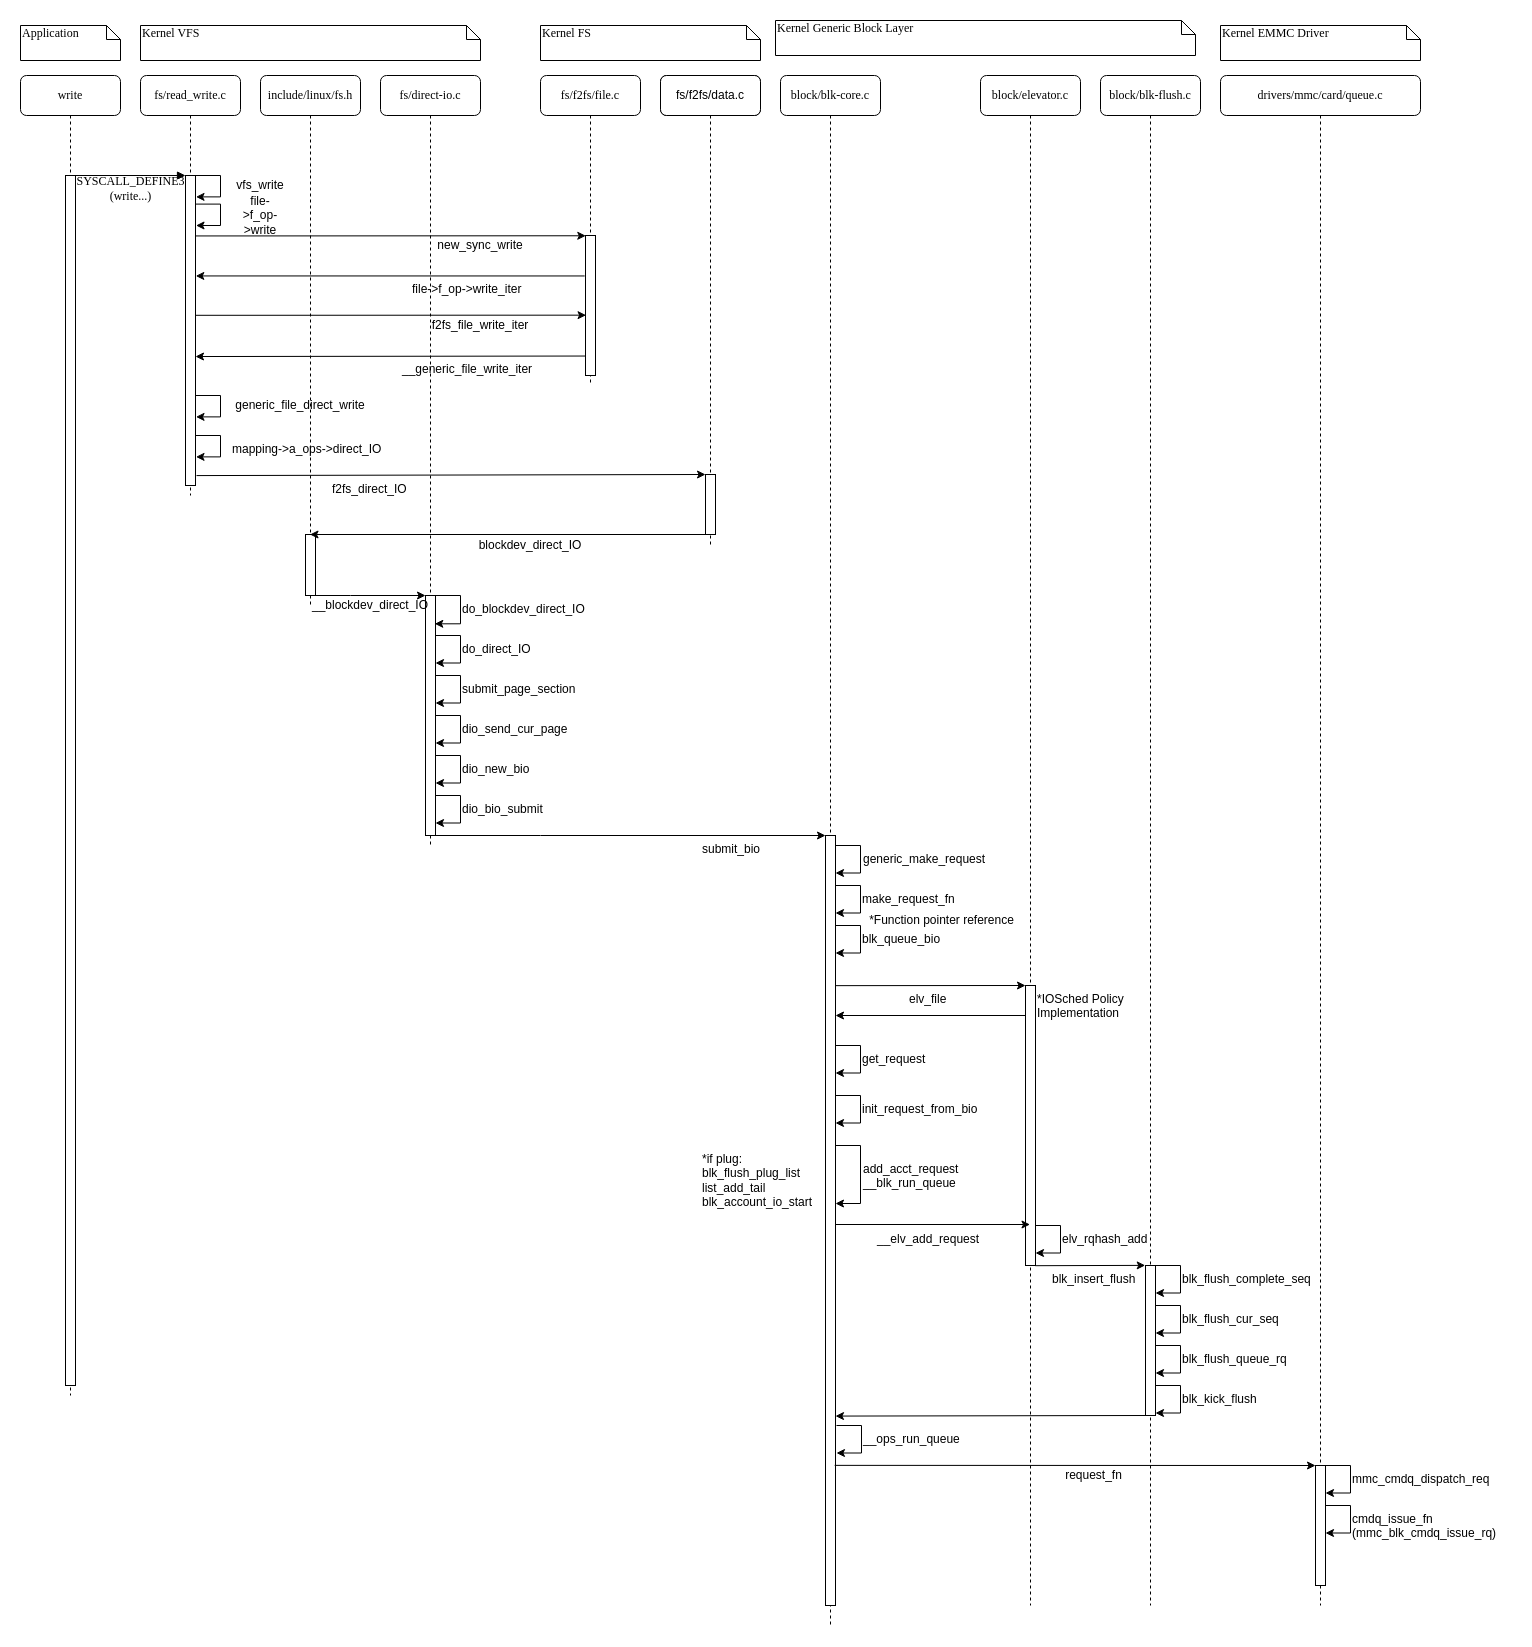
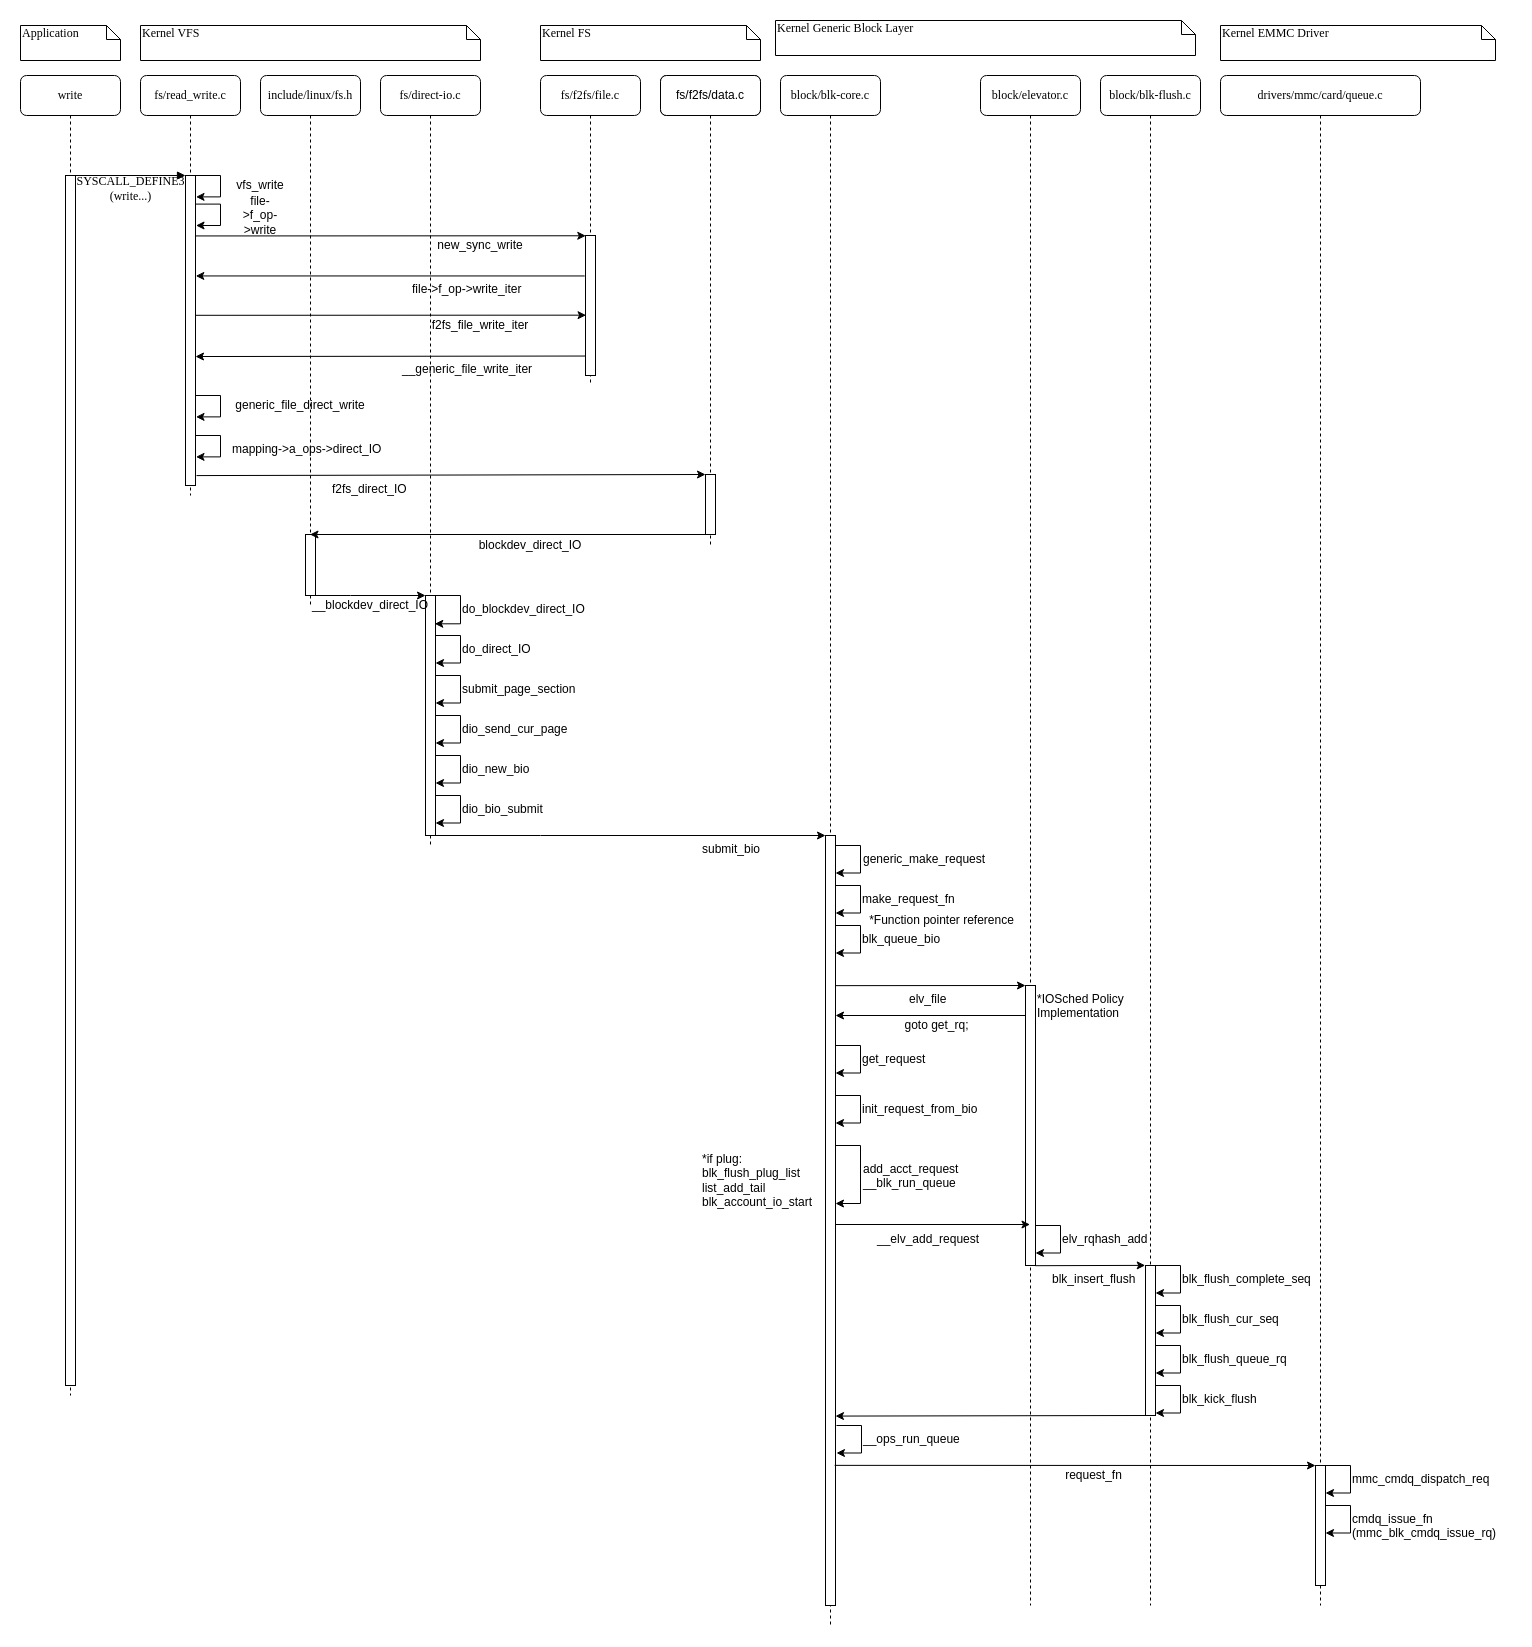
- <mxCell id="61" value="Kernel EMMC Driver" style="shape=note;whiteSpace=wrap;html=1;size=14;verticalAlign=top;align=left;spacingTop=-6;rounded=0;shadow=0;comic=0;labelBackgroundColor=none;strokeWidth=1;fontFamily=Verdana;fontSize=12" parent="1" vertex="1"><mxGeometry x="1220" y="25" width="200" height="35" as="geometry" /></mxCell>
+ <mxCell id="61" value="Kernel EMMC Driver" style="shape=note;whiteSpace=wrap;html=1;size=14;verticalAlign=top;align=left;spacingTop=-6;rounded=0;shadow=0;comic=0;labelBackgroundColor=none;strokeWidth=1;fontFamily=Verdana;fontSize=12" parent="1" vertex="1"><mxGeometry x="1220" y="25" width="275" height="35" as="geometry" /></mxCell>
+ <mxCell id="71" value="goto get_rq;" style="text;html=1;align=center;verticalAlign=middle;resizable=0;points=[];autosize=1;" vertex="1" parent="1"><mxGeometry x="896" y="1015" width="80" height="20" as="geometry" /></mxCell>
